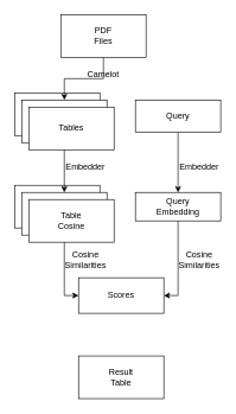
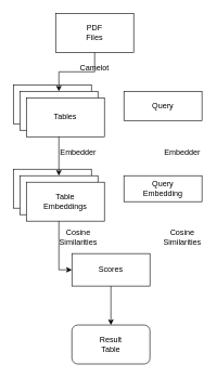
- <mxCell id="12" style="edgeStyle=orthogonalEdgeStyle;rounded=0;orthogonalLoop=1;jettySize=auto;html=1;entryX=0.5;entryY=0;entryDx=0;entryDy=0;" parent="1" source="13" target="15" edge="1"><mxGeometry relative="1" as="geometry" /></mxCell>
- <mxCell id="11" value="Table&lt;br&gt;Cosine" style="rounded=0;whiteSpace=wrap;html=1;" parent="1" vertex="1"><mxGeometry x="40" y="280" width="120" height="60" as="geometry" /></mxCell>
+ <mxCell id="11" value="Table&lt;br&gt;Embeddings" style="rounded=0;whiteSpace=wrap;html=1;" parent="1" vertex="1"><mxGeometry x="40" y="280" width="120" height="60" as="geometry" /></mxCell>
- <mxCell id="14" value="" style="edgeStyle=orthogonalEdgeStyle;rounded=0;orthogonalLoop=1;jettySize=auto;html=1;entryX=1;entryY=0.5;entryDx=0;entryDy=0;" parent="1" source="15" target="18" edge="1"><mxGeometry relative="1" as="geometry" /></mxCell>
+ <mxCell id="17" value="" style="edgeStyle=orthogonalEdgeStyle;rounded=0;orthogonalLoop=1;jettySize=auto;html=1;" parent="1" source="18" target="21" edge="1"><mxGeometry relative="1" as="geometry" /></mxCell>
- <mxCell id="21" value="Result&lt;br&gt;Table" style="whiteSpace=wrap;html=1;rounded=0;" parent="1" vertex="1"><mxGeometry x="110" y="500" width="120" height="60" as="geometry" /></mxCell>
+ <mxCell id="21" value="Result&lt;br&gt;Table" style="whiteSpace=wrap;html=1;rounded=1;" parent="1" vertex="1"><mxGeometry x="110" y="500" width="120" height="60" as="geometry" /></mxCell>
